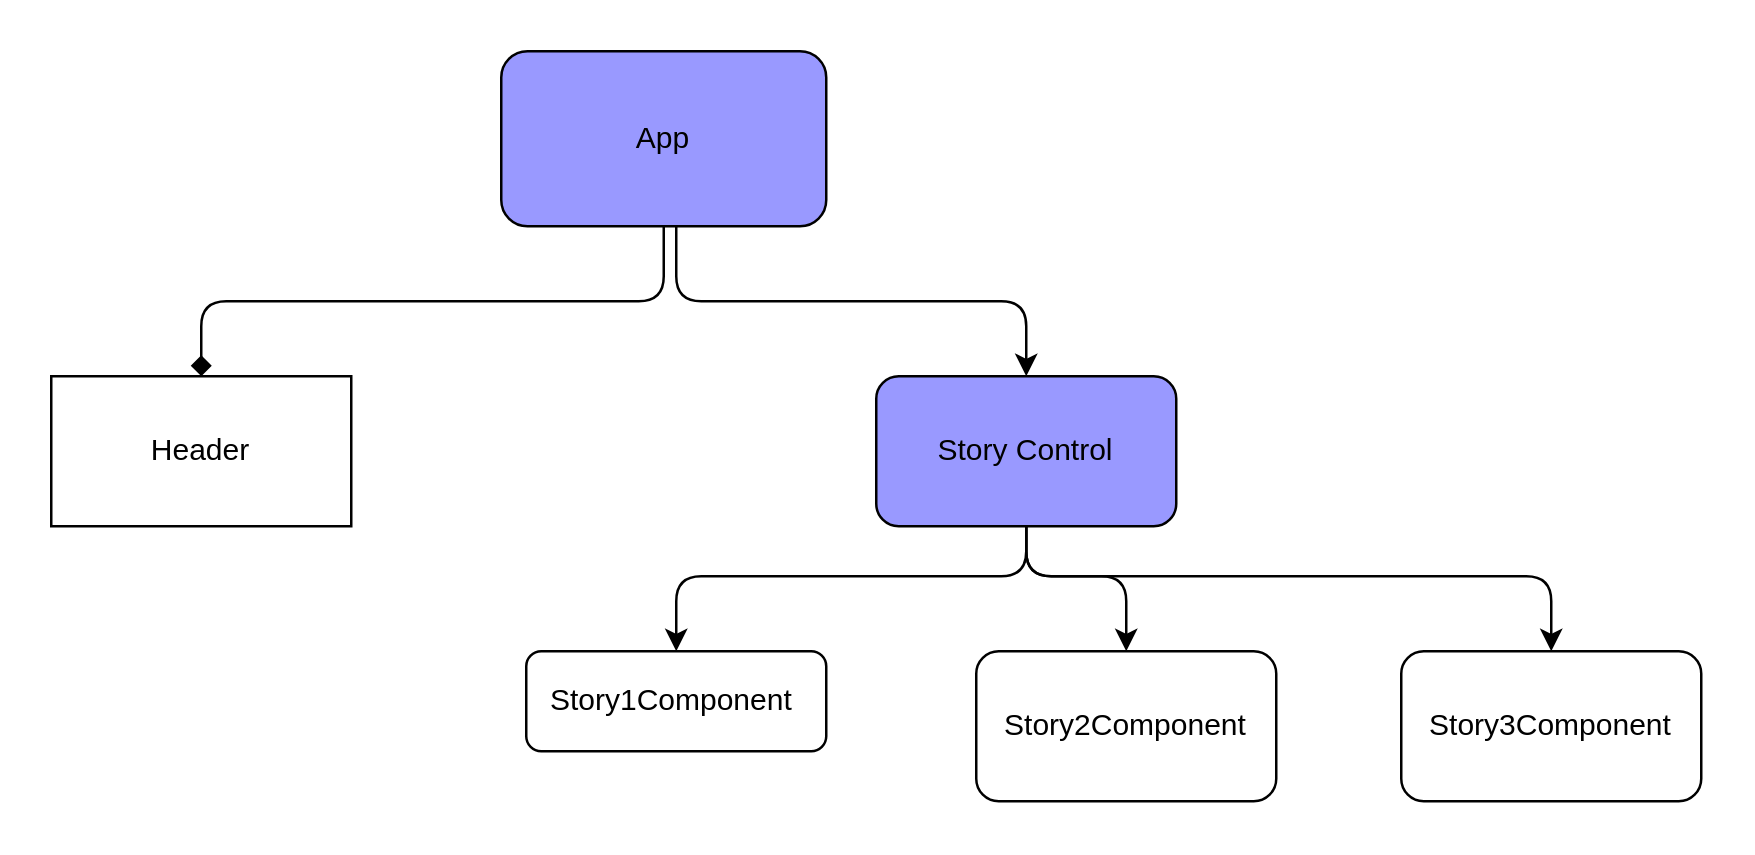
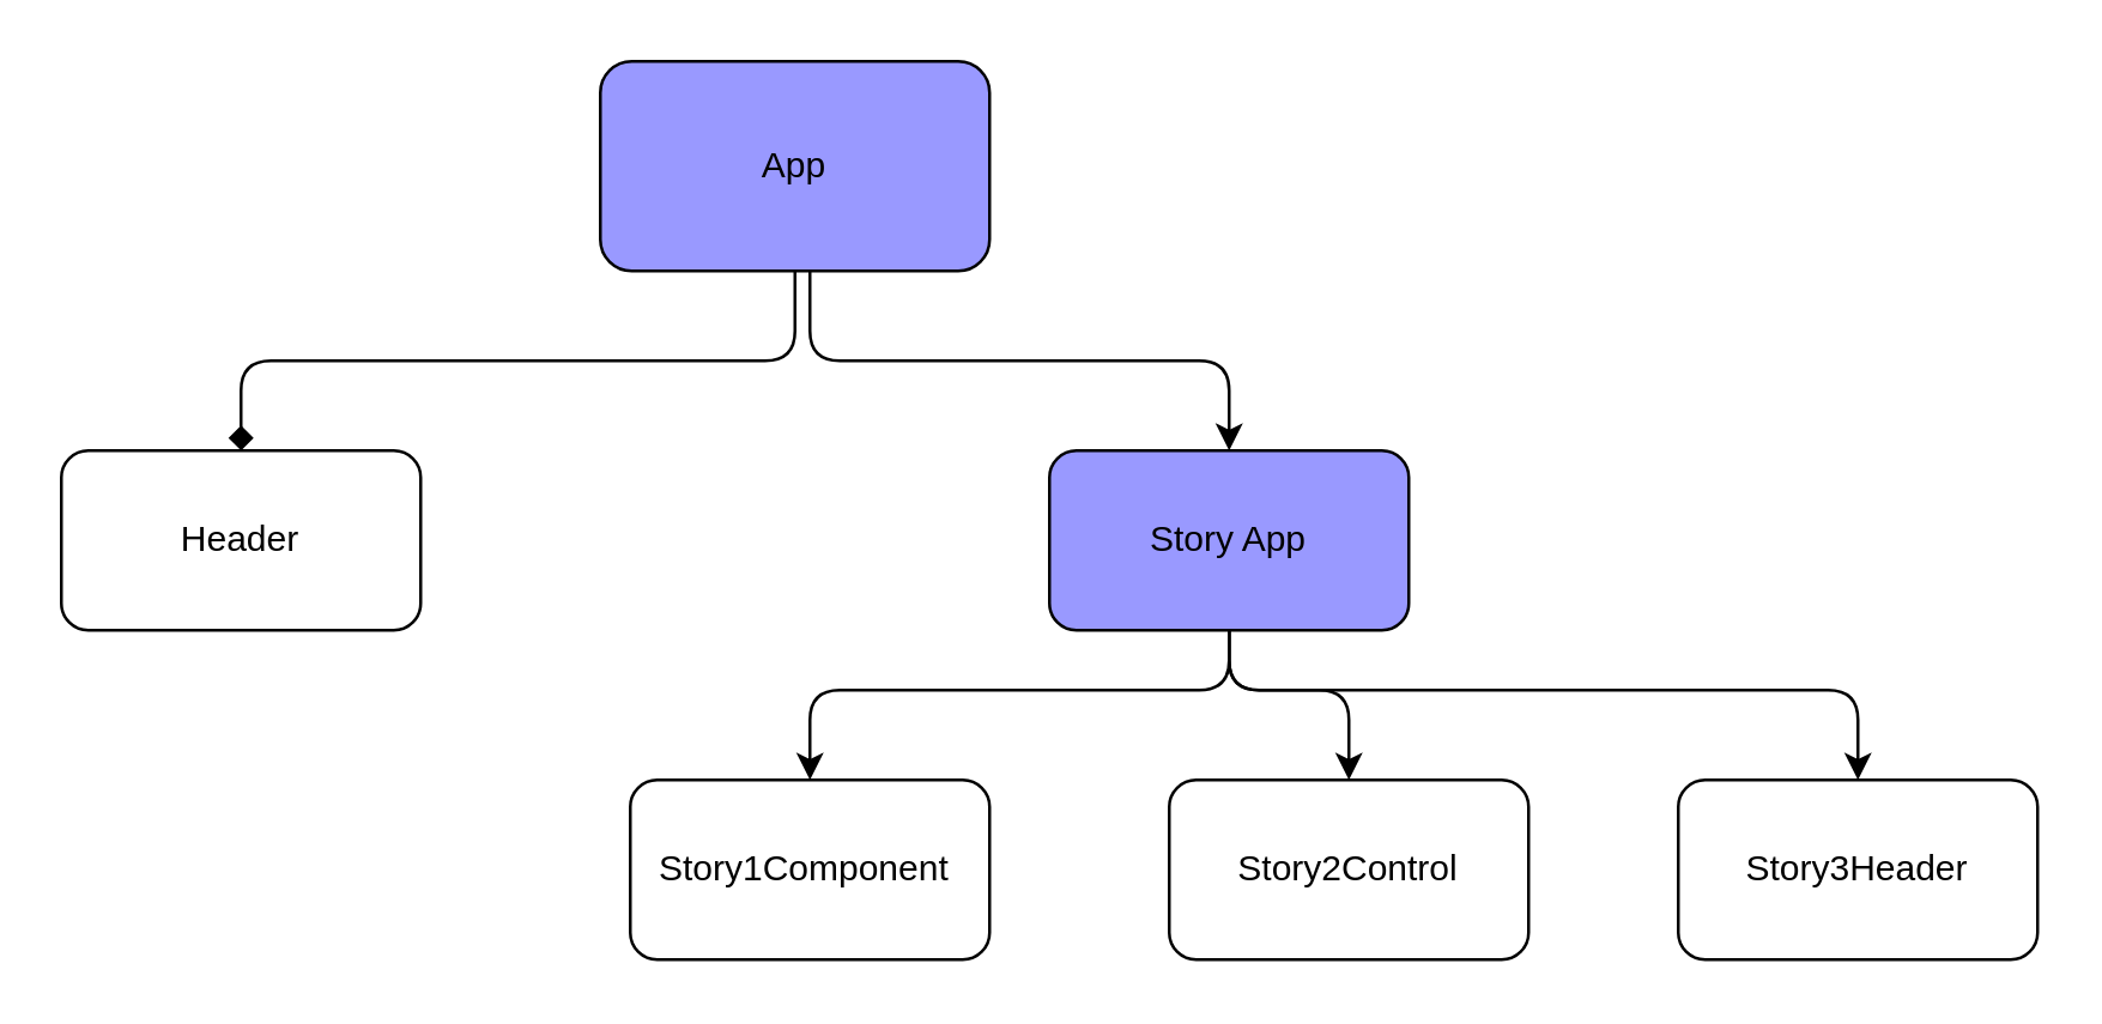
- <mxCell id="3" value="Header" style="whiteSpace=wrap;html=1;rounded=0;" vertex="1" parent="1"><mxGeometry x="20" y="150" width="120" height="60" as="geometry" /></mxCell>
+ <mxCell id="3" value="Header" style="rounded=1;whiteSpace=wrap;html=1;" vertex="1" parent="1"><mxGeometry x="20" y="150" width="120" height="60" as="geometry" /></mxCell>
- <mxCell id="5" value="Story Control" style="rounded=1;whiteSpace=wrap;html=1;fillColor=#9999FF;" vertex="1" parent="1"><mxGeometry x="350" y="150" width="120" height="60" as="geometry" /></mxCell>
+ <mxCell id="5" value="Story App" style="rounded=1;whiteSpace=wrap;html=1;fillColor=#9999FF;" vertex="1" parent="1"><mxGeometry x="350" y="150" width="120" height="60" as="geometry" /></mxCell>
- <mxCell id="7" value="Story1Component&amp;nbsp;" style="rounded=1;whiteSpace=wrap;html=1;" vertex="1" parent="1"><mxGeometry x="210" y="260" width="120" height="40" as="geometry" /></mxCell>
+ <mxCell id="7" value="Story1Component&amp;nbsp;" style="rounded=1;whiteSpace=wrap;html=1;" vertex="1" parent="1"><mxGeometry x="210" y="260" width="120" height="60" as="geometry" /></mxCell>
- <mxCell id="8" value="Story2Component" style="rounded=1;whiteSpace=wrap;html=1;" vertex="1" parent="1"><mxGeometry x="390" y="260" width="120" height="60" as="geometry" /></mxCell>
+ <mxCell id="8" value="Story2Control" style="rounded=1;whiteSpace=wrap;html=1;" vertex="1" parent="1"><mxGeometry x="390" y="260" width="120" height="60" as="geometry" /></mxCell>
- <mxCell id="9" value="Story3Component" style="rounded=1;whiteSpace=wrap;html=1;" vertex="1" parent="1"><mxGeometry x="560" y="260" width="120" height="60" as="geometry" /></mxCell>
+ <mxCell id="9" value="Story3Header" style="rounded=1;whiteSpace=wrap;html=1;" vertex="1" parent="1"><mxGeometry x="560" y="260" width="120" height="60" as="geometry" /></mxCell>
